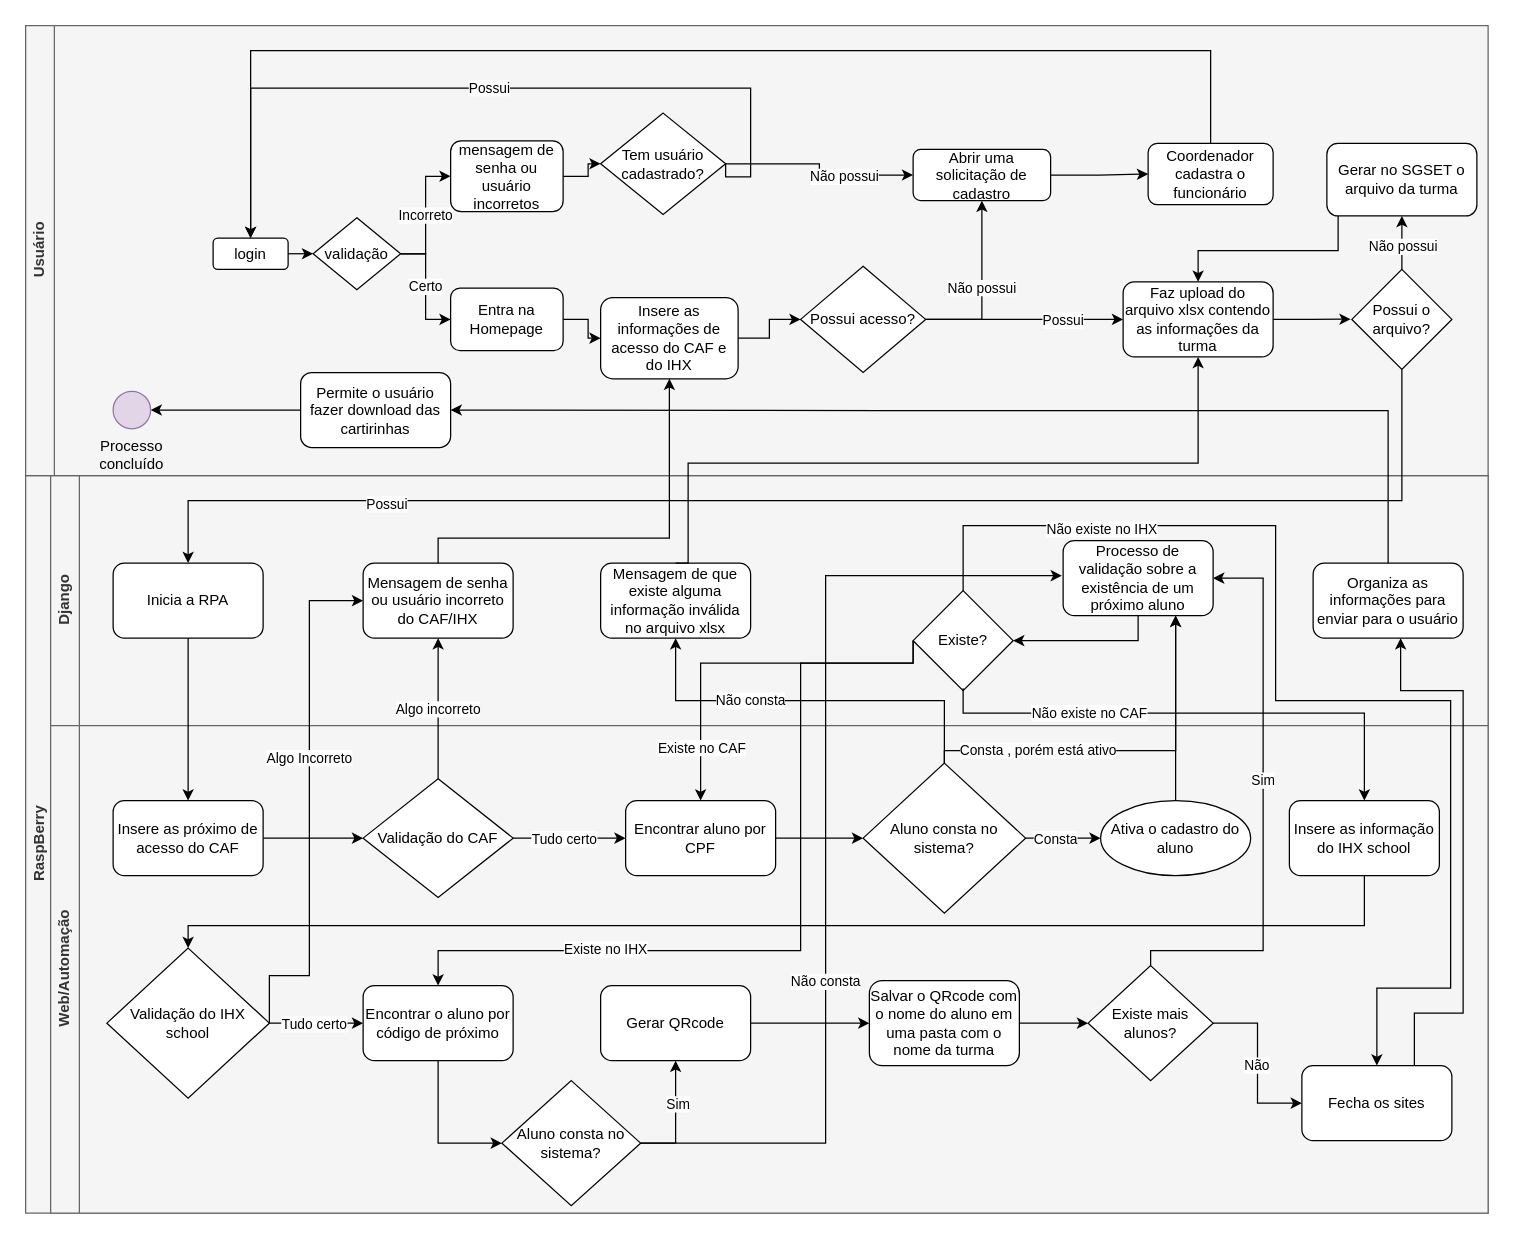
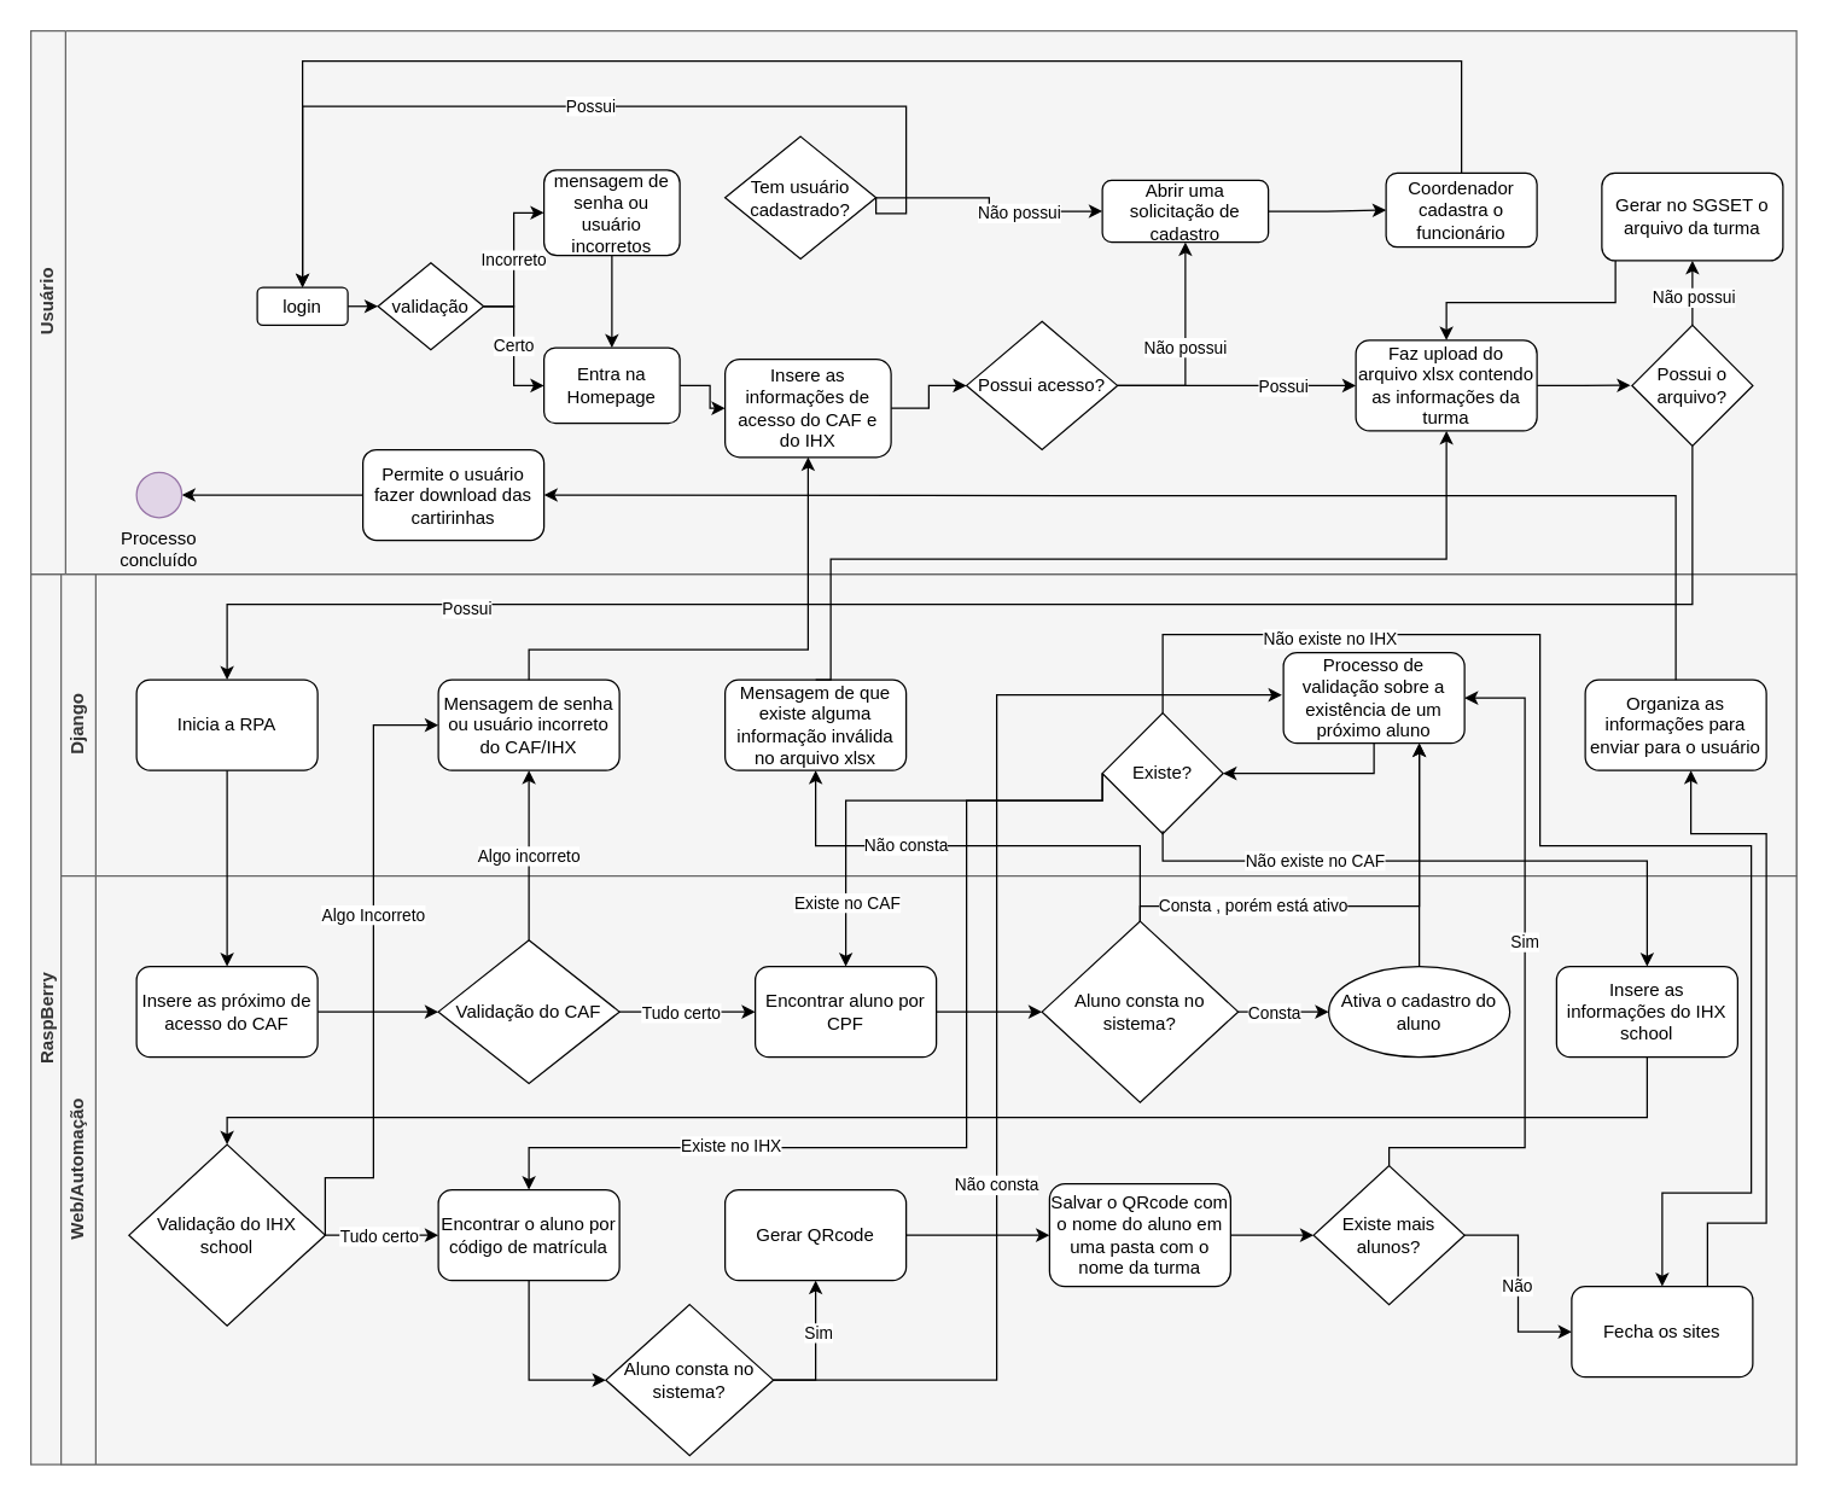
- <mxCell id="19" style="edgeStyle=orthogonalEdgeStyle;rounded=0;orthogonalLoop=1;jettySize=auto;html=1;entryX=0;entryY=0.5;entryDx=0;entryDy=0;" edge="1" parent="11" source="20" target="24"><mxGeometry relative="1" as="geometry" /></mxCell>
+ <mxCell id="19" style="edgeStyle=orthogonalEdgeStyle;rounded=0;orthogonalLoop=1;jettySize=auto;html=1;" edge="1" parent="11" source="20" target="22"><mxGeometry relative="1" as="geometry" /></mxCell>
- <mxCell id="63" value="Insere as informação do IHX school" style="rounded=1;whiteSpace=wrap;html=1;" vertex="1" parent="50"><mxGeometry x="991" y="60" width="120" height="60" as="geometry" /></mxCell>
+ <mxCell id="63" value="Insere as informações do IHX school" style="rounded=1;whiteSpace=wrap;html=1;" vertex="1" parent="50"><mxGeometry x="991" y="60" width="120" height="60" as="geometry" /></mxCell>
- <mxCell id="68" value="Encontrar o aluno por código de próximo" style="rounded=1;whiteSpace=wrap;html=1;" vertex="1" parent="50"><mxGeometry x="250" y="208" width="120" height="60" as="geometry" /></mxCell>
+ <mxCell id="68" value="Encontrar o aluno por código de matrícula" style="rounded=1;whiteSpace=wrap;html=1;" vertex="1" parent="50"><mxGeometry x="250" y="208" width="120" height="60" as="geometry" /></mxCell>
